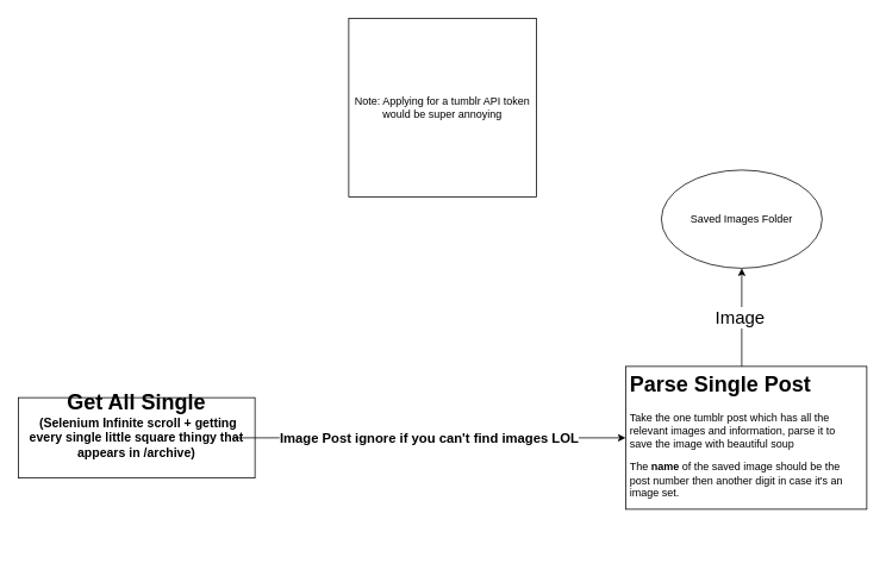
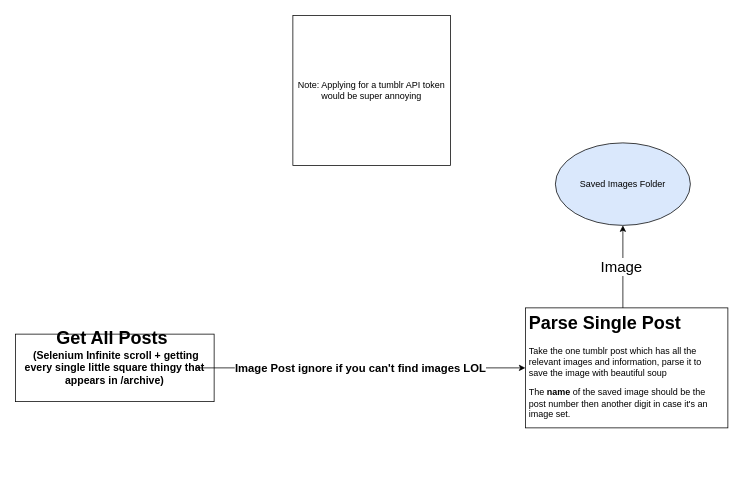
- <mxCell id="10" value="Saved Images Folder" style="ellipse;whiteSpace=wrap;html=1;" vertex="1" parent="1"><mxGeometry x="740" y="190" width="180" height="110" as="geometry" /></mxCell>
+ <mxCell id="10" value="Saved Images Folder" style="ellipse;whiteSpace=wrap;html=1;fillColor=#dae8fc;" vertex="1" parent="1"><mxGeometry x="740" y="190" width="180" height="110" as="geometry" /></mxCell>
- <mxCell id="5" value="&lt;h1&gt;Get All Single&lt;/h1&gt;" style="text;html=1;strokeColor=none;fillColor=none;spacing=5;spacingTop=-20;whiteSpace=wrap;overflow=hidden;rounded=0;" vertex="1" parent="3"><mxGeometry x="50" width="190" height="120" as="geometry" /></mxCell>
+ <mxCell id="5" value="&lt;h1&gt;Get All Posts&lt;/h1&gt;" style="text;html=1;strokeColor=none;fillColor=none;spacing=5;spacingTop=-20;whiteSpace=wrap;overflow=hidden;rounded=0;" vertex="1" parent="3"><mxGeometry x="50" width="190" height="120" as="geometry" /></mxCell>
